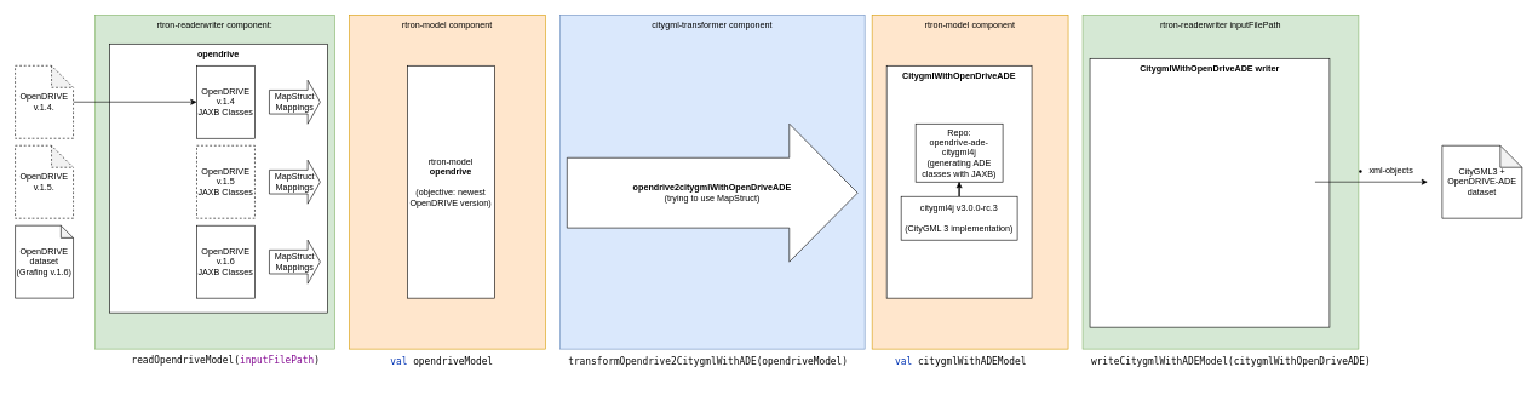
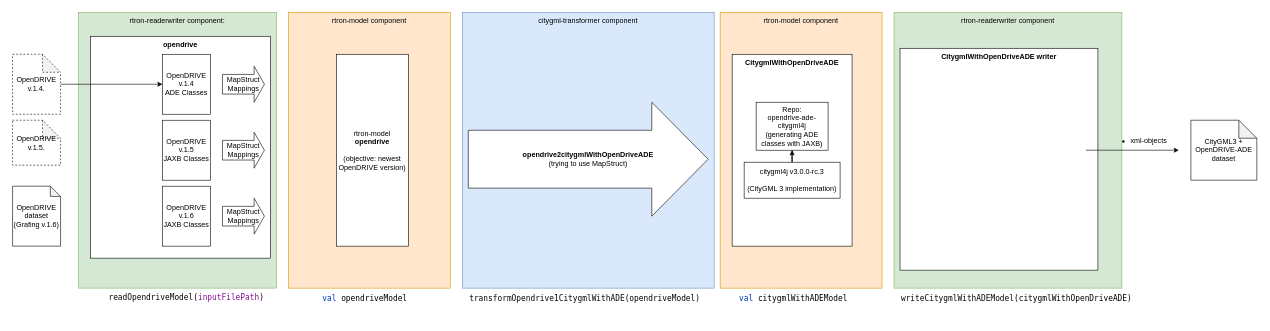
- <mxCell id="2" value="rtron-readerwriter inputFilePath" style="rounded=0;whiteSpace=wrap;html=1;fillColor=#d5e8d4;strokeColor=#82b366;horizontal=1;verticalAlign=top;" vertex="1" parent="1"><mxGeometry x="1490" y="20" width="380" height="460" as="geometry" /></mxCell>
+ <mxCell id="2" value="rtron-readerwriter component" style="rounded=0;whiteSpace=wrap;html=1;fillColor=#d5e8d4;strokeColor=#82b366;horizontal=1;verticalAlign=top;" vertex="1" parent="1"><mxGeometry x="1490" y="20" width="380" height="460" as="geometry" /></mxCell>
- <mxCell id="23" value="OpenDRIVE v.1.4&lt;br&gt;JAXB Classes" style="rounded=0;whiteSpace=wrap;html=1;" parent="1" vertex="1"><mxGeometry x="270" y="90" width="80" height="100" as="geometry" /></mxCell>
+ <mxCell id="23" value="OpenDRIVE v.1.4&lt;br&gt;ADE Classes" style="rounded=0;whiteSpace=wrap;html=1;" parent="1" vertex="1"><mxGeometry x="270" y="90" width="80" height="100" as="geometry" /></mxCell>
- <mxCell id="22" value="OpenDRIVE v.1.5." style="shape=note;whiteSpace=wrap;html=1;backgroundOutline=1;darkOpacity=0.05;dashed=1;" parent="1" vertex="1"><mxGeometry x="20" y="200" width="80" height="100" as="geometry" /></mxCell>
+ <mxCell id="22" value="OpenDRIVE v.1.5." style="shape=note;whiteSpace=wrap;html=1;backgroundOutline=1;darkOpacity=0.05;dashed=1;" parent="1" vertex="1"><mxGeometry x="20" y="200" width="80" height="75" as="geometry" /></mxCell>
- <mxCell id="24" value="OpenDRIVE v.1.5&lt;br&gt;JAXB Classes" style="rounded=0;whiteSpace=wrap;html=1;dashed=1;" parent="1" vertex="1"><mxGeometry x="270" y="200" width="80" height="100" as="geometry" /></mxCell>
+ <mxCell id="24" value="OpenDRIVE v.1.5&lt;br&gt;JAXB Classes" style="rounded=0;whiteSpace=wrap;html=1;" parent="1" vertex="1"><mxGeometry x="270" y="200" width="80" height="100" as="geometry" /></mxCell>
- <mxCell id="15" value="&lt;pre style=&quot;background-color: #ffffff ; color: #080808 ; font-family: &amp;#34;jetbrains mono&amp;#34; , monospace ; font-size: 9.8pt&quot;&gt;transformOpendrive2CitygmlWithADE(&lt;span style=&quot;color: #000000&quot;&gt;opendriveModel&lt;/span&gt;)&lt;/pre&gt;" style="text;whiteSpace=wrap;html=1;" parent="1" vertex="1"><mxGeometry x="780" y="470" width="400" height="60" as="geometry" /></mxCell>
+ <mxCell id="15" value="&lt;pre style=&quot;background-color: #ffffff ; color: #080808 ; font-family: &amp;#34;jetbrains mono&amp;#34; , monospace ; font-size: 9.8pt&quot;&gt;transformOpendrive1CitygmlWithADE(&lt;span style=&quot;color: #000000&quot;&gt;opendriveModel&lt;/span&gt;)&lt;/pre&gt;" style="text;whiteSpace=wrap;html=1;" parent="1" vertex="1"><mxGeometry x="780" y="470" width="400" height="60" as="geometry" /></mxCell>
